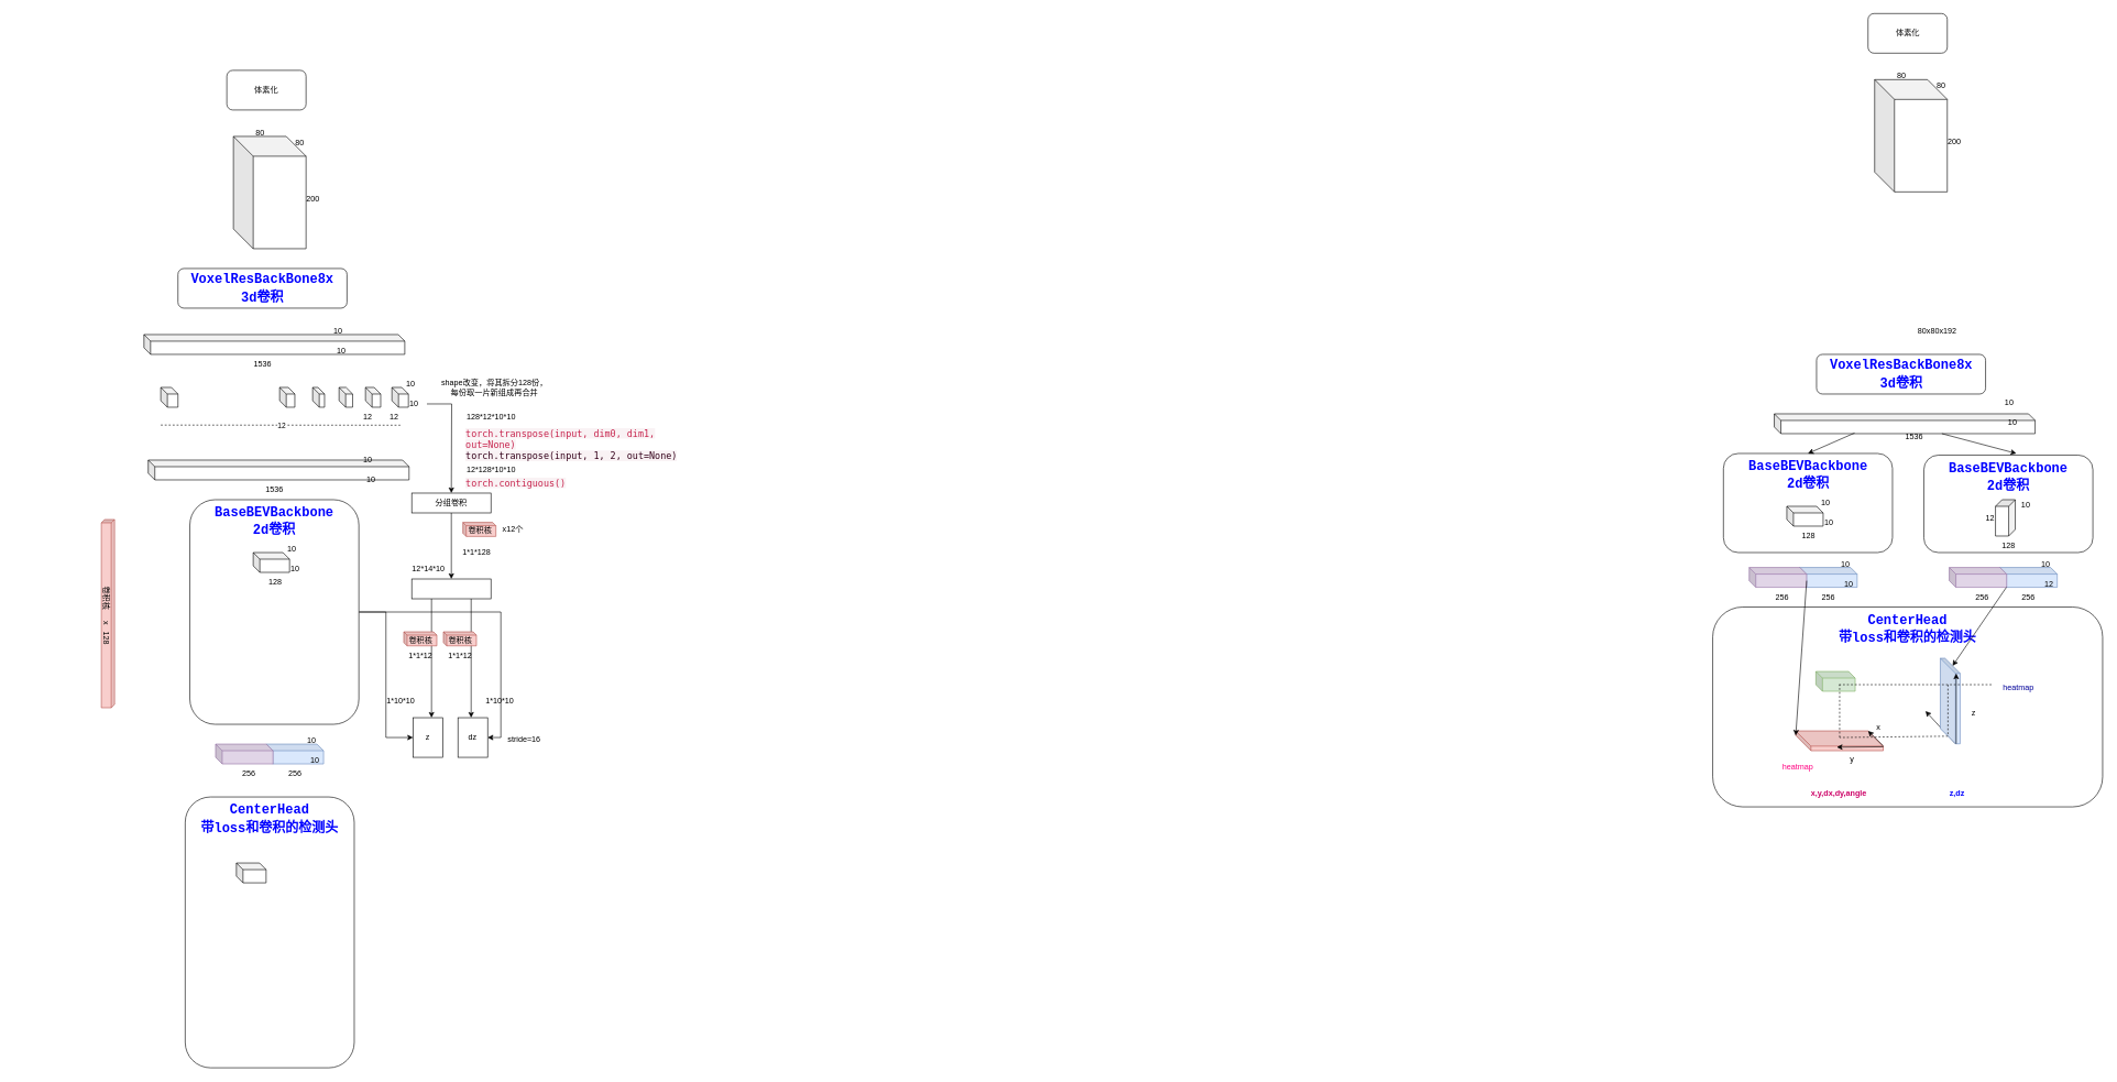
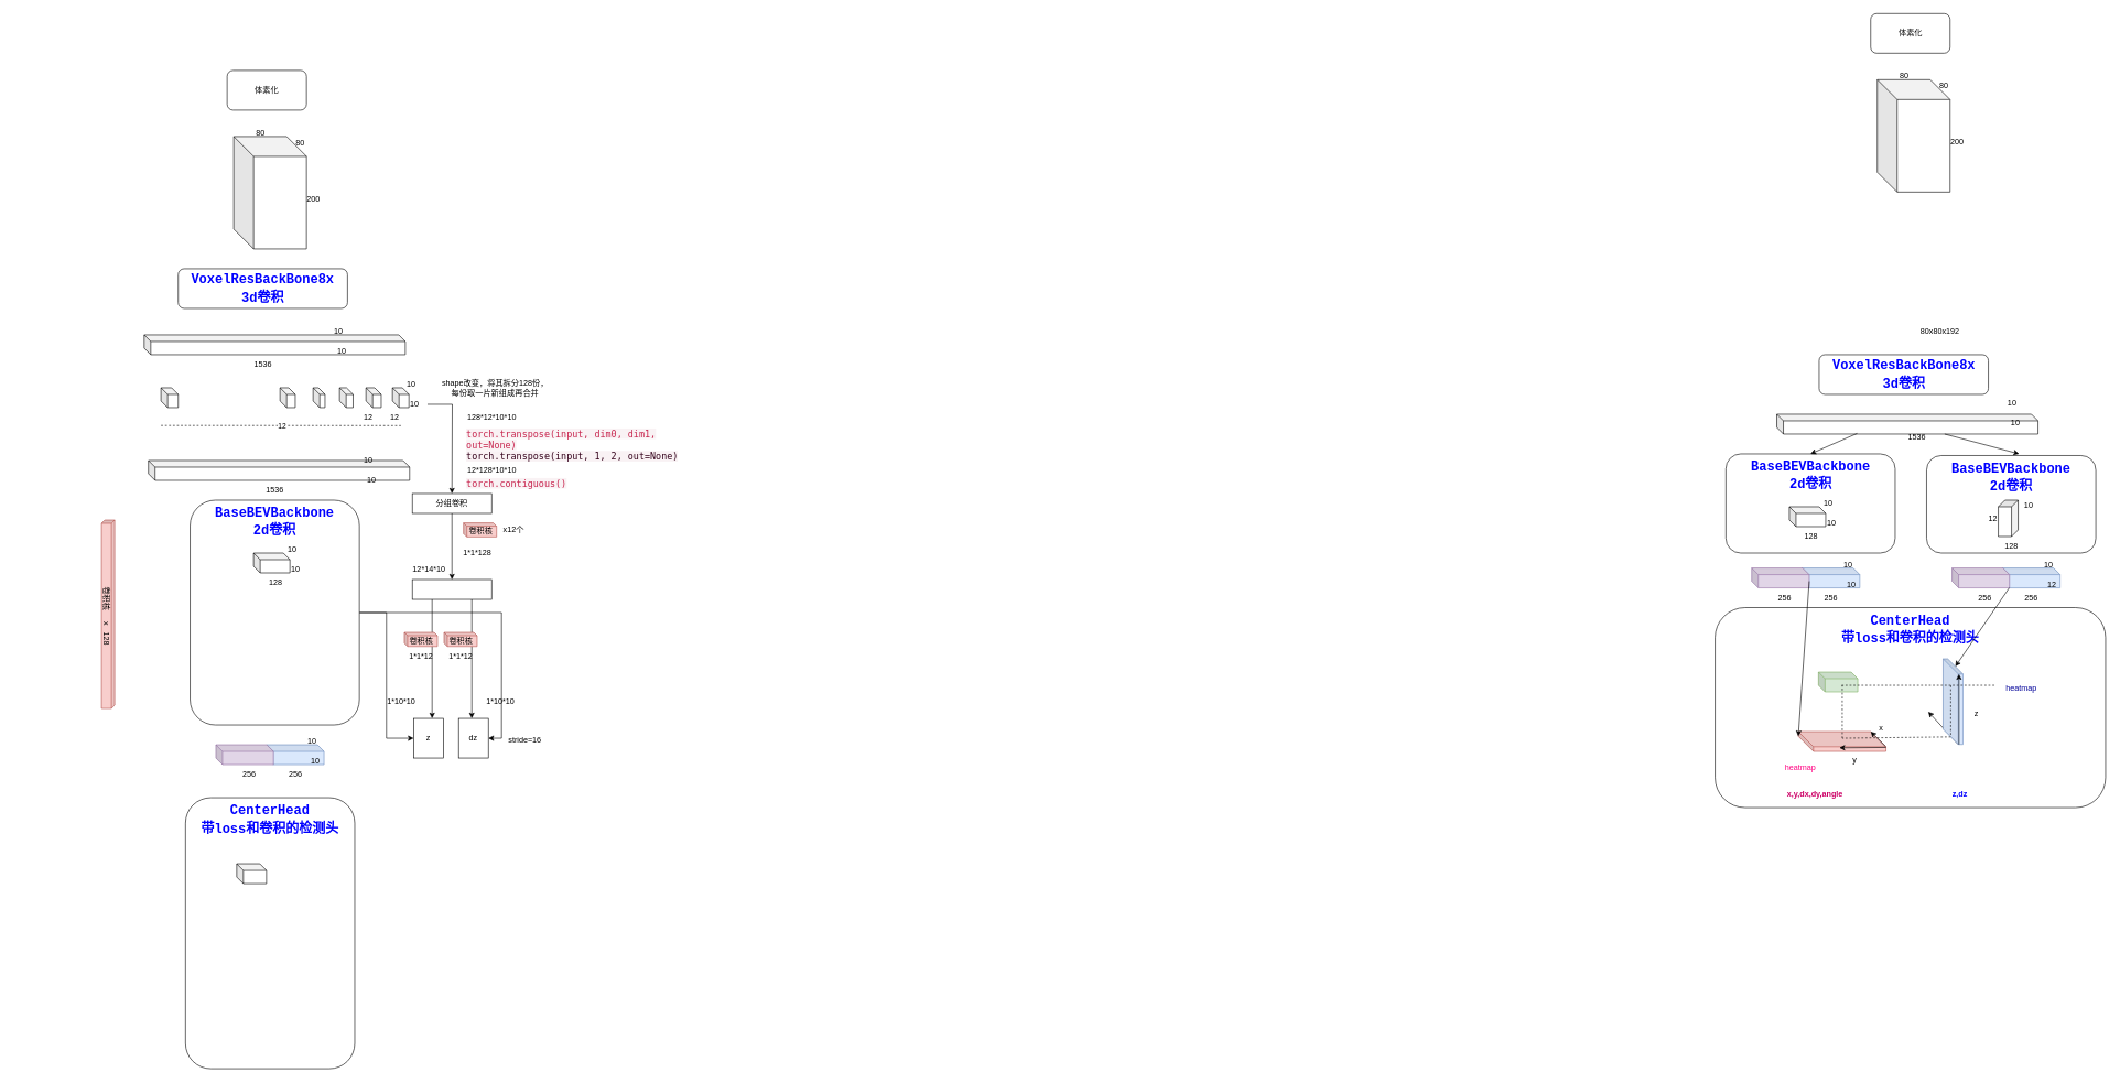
- <mxCell id="119" value="x,y,dx,dy,angle" style="text;html=1;align=center;verticalAlign=middle;resizable=0;points=[];autosize=1;strokeColor=none;fillColor=none;fontStyle=1;fontColor=#CC0066;" parent="1" vertex="1"><mxGeometry x="2734" y="1186" width="100" height="30" as="geometry" /></mxCell>
+ <mxCell id="119" value="x,y,dx,dy,angle" style="text;html=1;align=center;verticalAlign=middle;resizable=0;points=[];autosize=1;strokeColor=none;fillColor=none;fontStyle=1;fontColor=#CC0066;" parent="1" vertex="1"><mxGeometry x="2694" y="1186" width="100" height="30" as="geometry" /></mxCell>
